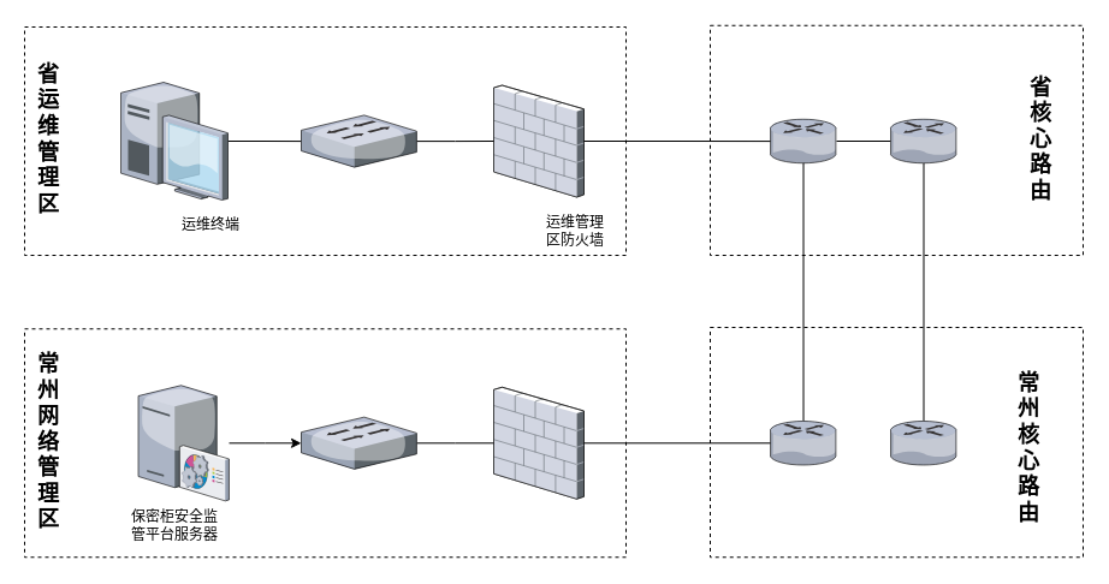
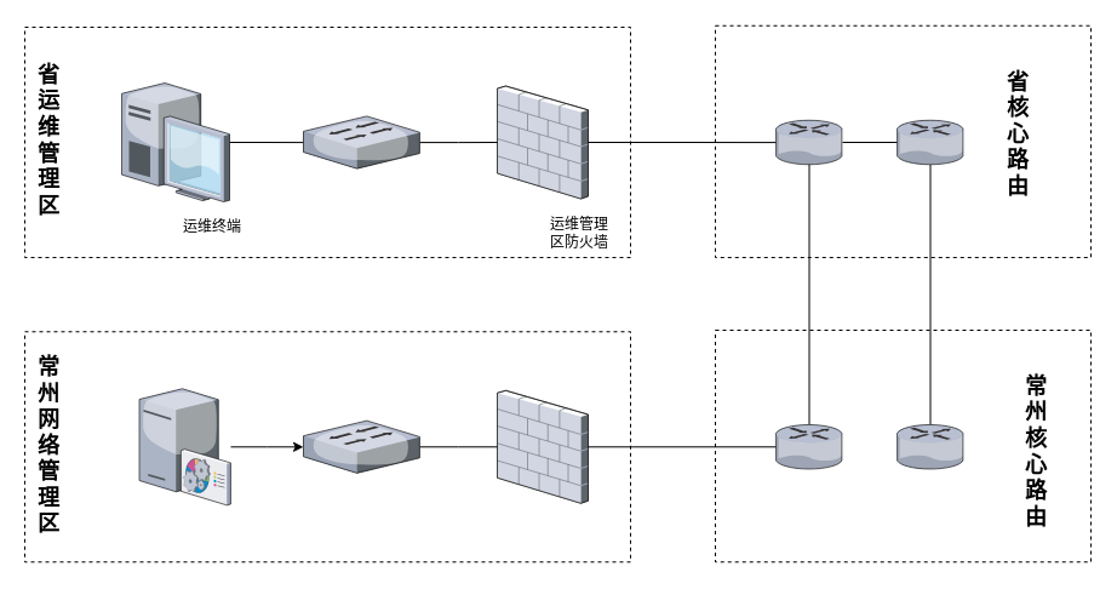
- <mxCell id="25" value="&lt;h2&gt;省核心路由&lt;/h2&gt;" style="text;strokeColor=none;align=center;fillColor=none;html=1;verticalAlign=middle;whiteSpace=wrap;rounded=0;flipV=0;" vertex="1" parent="1"><mxGeometry x="850" y="54.69" width="30" height="123.37" as="geometry" /></mxCell>
+ <mxCell id="25" value="&lt;h2&gt;省核心路由&lt;/h2&gt;" style="text;strokeColor=none;align=center;fillColor=none;html=1;verticalAlign=middle;whiteSpace=wrap;rounded=0;flipV=0;" vertex="1" parent="1"><mxGeometry x="825" y="49.69" width="30" height="123.37" as="geometry" /></mxCell>
- <mxCell id="31" value="保密柜安全监管平台服务器" style="text;strokeColor=none;align=center;fillColor=none;html=1;verticalAlign=middle;whiteSpace=wrap;rounded=0;" vertex="1" parent="1"><mxGeometry x="106.75" y="422" width="75.5" height="30" as="geometry" /></mxCell>
